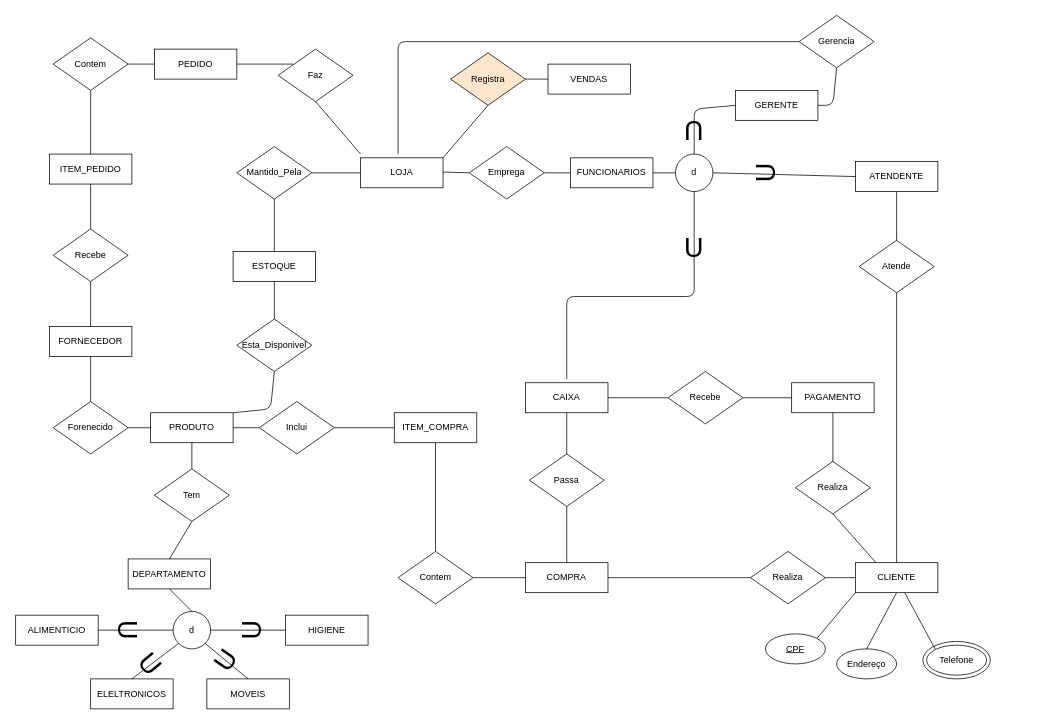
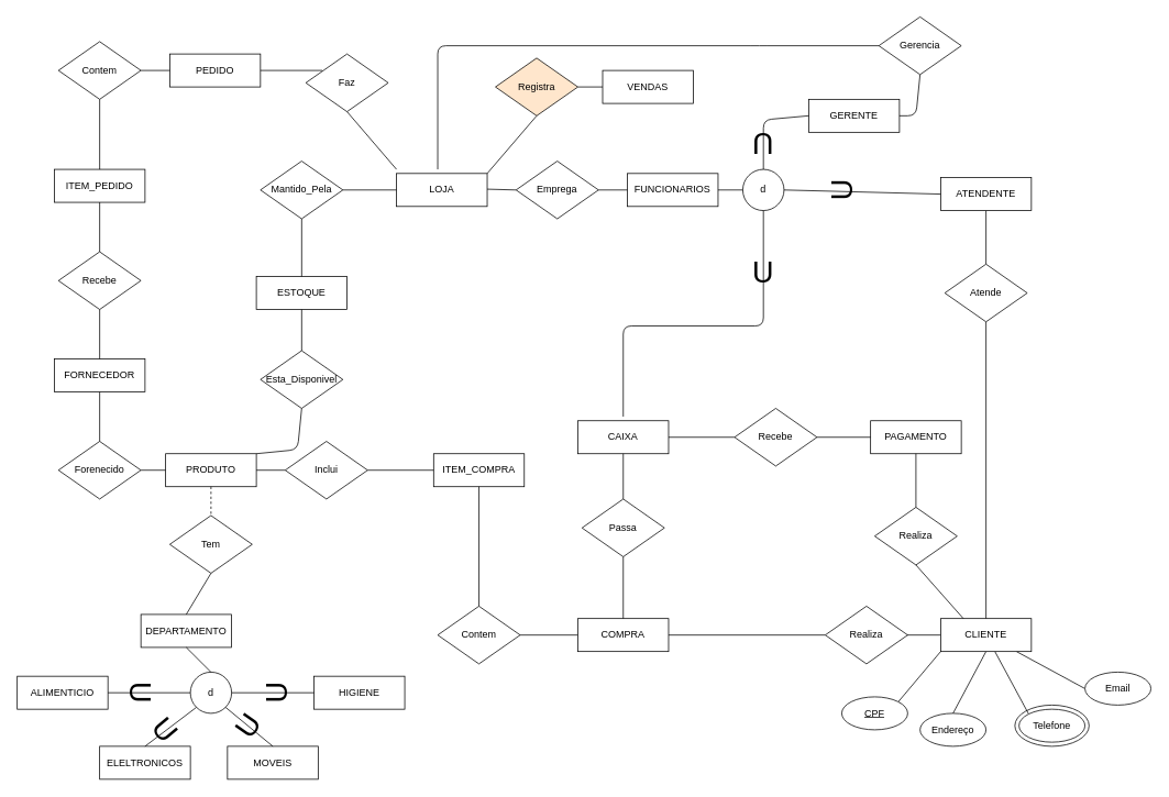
- <mxCell id="84" value="" style="endArrow=none;html=1;exitX=0.5;exitY=1;exitDx=0;exitDy=0;entryX=0.5;entryY=0;entryDx=0;entryDy=0;" edge="1" parent="1" source="14" target="83"><mxGeometry width="50" height="50" relative="1" as="geometry"><mxPoint x="590" y="600" as="sourcePoint" /><mxPoint x="590" y="745" as="targetPoint" /></mxGeometry></mxCell>
+ <mxCell id="84" value="" style="endArrow=none;html=1;exitX=0.5;exitY=1;exitDx=0;exitDy=0;entryX=0.5;entryY=0;entryDx=0;entryDy=0;dashed=1;" edge="1" parent="1" source="14" target="83"><mxGeometry width="50" height="50" relative="1" as="geometry"><mxPoint x="590" y="600" as="sourcePoint" /><mxPoint x="590" y="745" as="targetPoint" /></mxGeometry></mxCell>
+ <mxCell id="7" style="endArrow=none;html=1;entryX=0;entryY=0.5;entryDx=0;entryDy=0;" edge="1" parent="1" source="9" target="13"><mxGeometry relative="1" as="geometry" /></mxCell>
+ <mxCell id="13" value="Email" style="ellipse;whiteSpace=wrap;html=1;" vertex="1" parent="1"><mxGeometry x="1315" y="815" width="80" height="40" as="geometry" /></mxCell>
